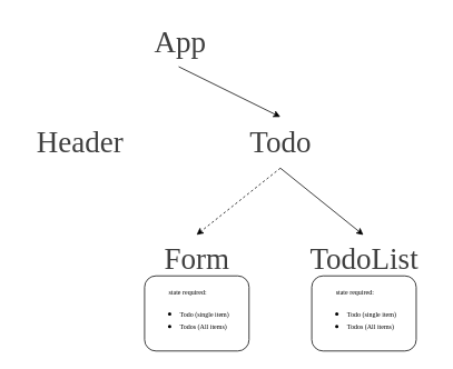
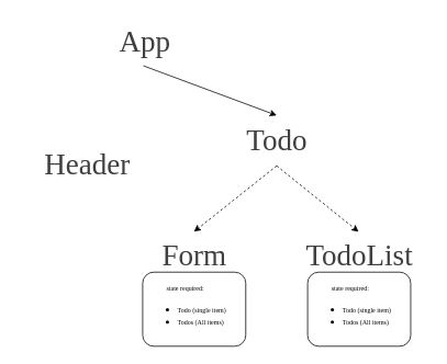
- <mxCell id="2" value="&lt;span style=&quot;color: rgb(63, 63, 63); font-family: &amp;quot;Comic Sans MS&amp;quot;; font-size: 36px;&quot;&gt;App&lt;/span&gt;" style="text;html=1;align=center;verticalAlign=middle;resizable=0;points=[];autosize=1;strokeColor=none;fillColor=none;" vertex="1" parent="1"><mxGeometry x="170" y="20" width="90" height="60" as="geometry" /></mxCell>
+ <mxCell id="2" value="&lt;span style=&quot;color: rgb(63, 63, 63); font-family: &amp;quot;Comic Sans MS&amp;quot;; font-size: 36px;&quot;&gt;App&lt;/span&gt;" style="text;html=1;align=center;verticalAlign=middle;resizable=0;points=[];autosize=1;strokeColor=none;fillColor=none;" vertex="1" parent="1"><mxGeometry x="130" y="20" width="90" height="60" as="geometry" /></mxCell>
- <mxCell id="4" value="&lt;span style=&quot;color: rgb(63, 63, 63); font-family: &amp;quot;Comic Sans MS&amp;quot;; font-size: 36px;&quot;&gt;Header&lt;/span&gt;" style="text;html=1;align=center;verticalAlign=middle;resizable=0;points=[];autosize=1;strokeColor=none;fillColor=none;" vertex="1" parent="1"><mxGeometry x="20" y="140" width="150" height="60" as="geometry" /></mxCell>
+ <mxCell id="4" value="&lt;span style=&quot;color: rgb(63, 63, 63); font-family: &amp;quot;Comic Sans MS&amp;quot;; font-size: 36px;&quot;&gt;Header&lt;/span&gt;" style="text;html=1;align=center;verticalAlign=middle;resizable=0;points=[];autosize=1;strokeColor=none;fillColor=none;" vertex="1" parent="1"><mxGeometry x="30" y="170" width="150" height="60" as="geometry" /></mxCell>
- <mxCell id="7" value="" style="endArrow=classic;html=1;exitX=0.5;exitY=1.015;exitDx=0;exitDy=0;exitPerimeter=0;entryX=0.496;entryY=0.017;entryDx=0;entryDy=0;entryPerimeter=0;" edge="1" parent="1" source="5" target="9"><mxGeometry width="50" height="50" relative="1" as="geometry"><mxPoint x="345" y="211" as="sourcePoint" /><mxPoint x="410" y="280" as="targetPoint" /></mxGeometry></mxCell>
+ <mxCell id="7" value="" style="endArrow=classic;html=1;exitX=0.5;exitY=1.015;exitDx=0;exitDy=0;exitPerimeter=0;entryX=0.496;entryY=0.017;entryDx=0;entryDy=0;entryPerimeter=0;dashed=1;" edge="1" parent="1" source="5" target="9"><mxGeometry width="50" height="50" relative="1" as="geometry"><mxPoint x="345" y="211" as="sourcePoint" /><mxPoint x="410" y="280" as="targetPoint" /></mxGeometry></mxCell>
